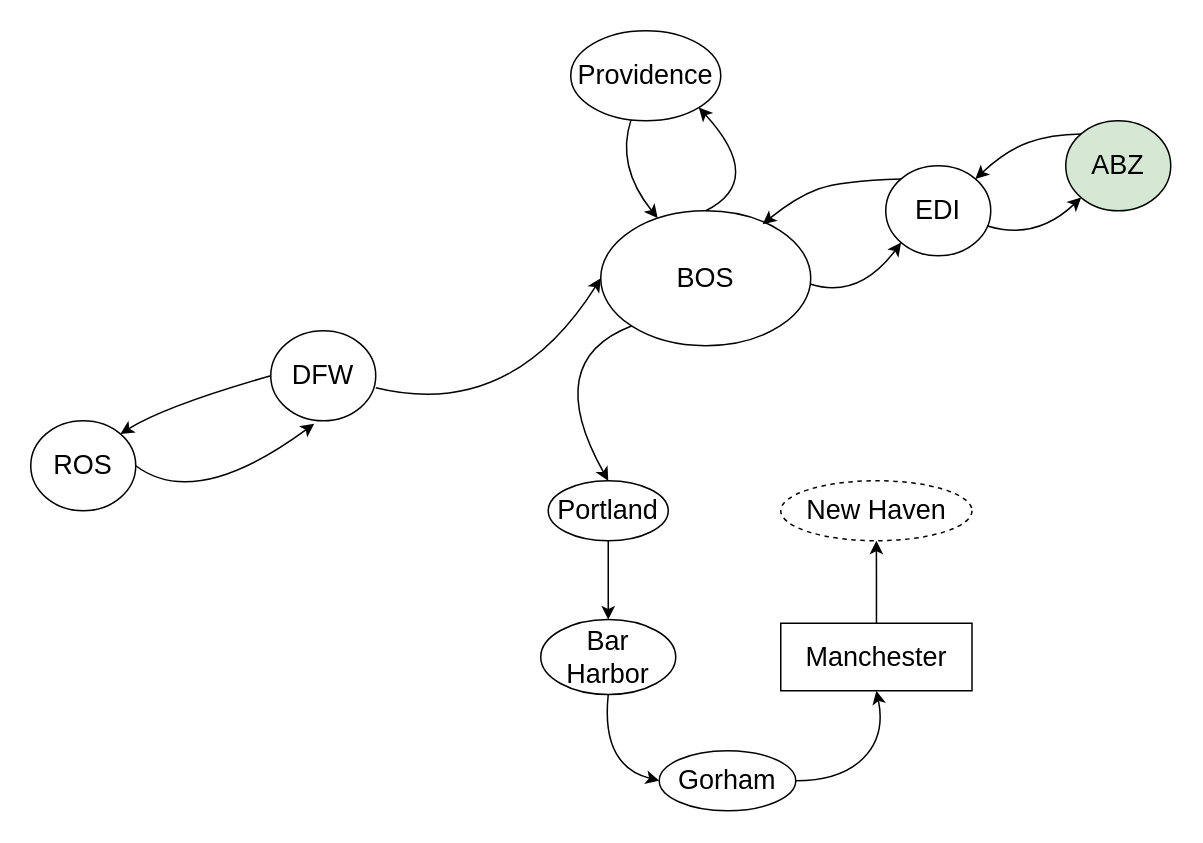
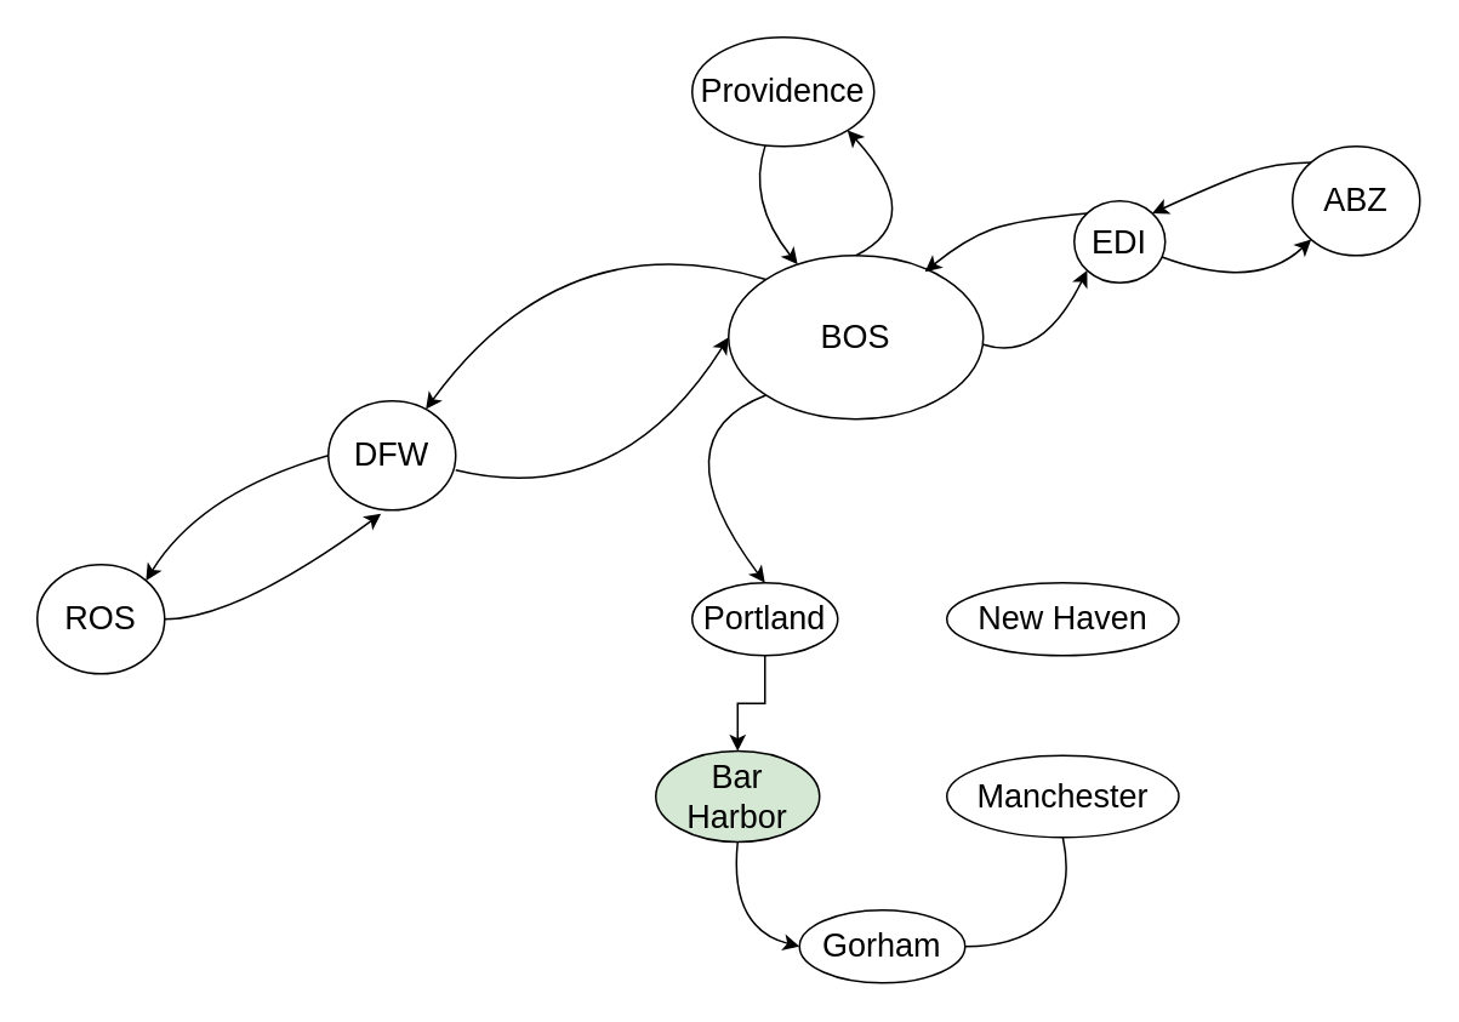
- <mxCell id="2" value="&lt;font style=&quot;font-size: 18px;&quot;&gt;ABZ&lt;/font&gt;" style="ellipse;whiteSpace=wrap;html=1;fillColor=#d5e8d4;" vertex="1" parent="1"><mxGeometry x="710" y="80" width="70" height="60" as="geometry" /></mxCell>
+ <mxCell id="2" value="&lt;font style=&quot;font-size: 18px;&quot;&gt;ABZ&lt;/font&gt;" style="ellipse;whiteSpace=wrap;html=1;" vertex="1" parent="1"><mxGeometry x="710" y="80" width="70" height="60" as="geometry" /></mxCell>
- <mxCell id="3" value="&lt;font style=&quot;font-size: 18px;&quot;&gt;EDI&lt;/font&gt;" style="ellipse;whiteSpace=wrap;html=1;" vertex="1" parent="1"><mxGeometry x="590" y="110" width="70" height="60" as="geometry" /></mxCell>
+ <mxCell id="3" value="&lt;font style=&quot;font-size: 18px;&quot;&gt;EDI&lt;/font&gt;" style="ellipse;whiteSpace=wrap;html=1;" vertex="1" parent="1"><mxGeometry x="590" y="110" width="50" height="45" as="geometry" /></mxCell>
+ <mxCell id="22" value="" style="curved=1;endArrow=classic;html=1;rounded=0;exitX=0;exitY=0;exitDx=0;exitDy=0;" edge="1" parent="1" source="4" target="5"><mxGeometry width="50" height="50" relative="1" as="geometry"><mxPoint x="387.5" y="140" as="sourcePoint" /><mxPoint x="320.5" y="233" as="targetPoint" /><Array as="points"><mxPoint x="310" y="120" /></Array></mxGeometry></mxCell>
- <mxCell id="6" value="&lt;font style=&quot;font-size: 18px;&quot;&gt;ROS&lt;/font&gt;" style="ellipse;whiteSpace=wrap;html=1;" vertex="1" parent="1"><mxGeometry x="20" y="280" width="70" height="60" as="geometry" /></mxCell>
+ <mxCell id="6" value="&lt;font style=&quot;font-size: 18px;&quot;&gt;ROS&lt;/font&gt;" style="ellipse;whiteSpace=wrap;html=1;" vertex="1" parent="1"><mxGeometry x="20" y="310" width="70" height="60" as="geometry" /></mxCell>
- <mxCell id="9" value="&lt;span style=&quot;font-size: 18px;&quot;&gt;Portland&lt;/span&gt;" style="ellipse;whiteSpace=wrap;html=1;" vertex="1" parent="1"><mxGeometry x="365" y="320" width="80" height="40" as="geometry" /></mxCell>
+ <mxCell id="9" value="&lt;span style=&quot;font-size: 18px;&quot;&gt;Portland&lt;/span&gt;" style="ellipse;whiteSpace=wrap;html=1;" vertex="1" parent="1"><mxGeometry x="380" y="320" width="80" height="40" as="geometry" /></mxCell>
- <mxCell id="14" value="&lt;span style=&quot;font-size: 18px;&quot;&gt;New Haven&lt;/span&gt;" style="ellipse;whiteSpace=wrap;html=1;dashed=1;" vertex="1" parent="1"><mxGeometry x="520" y="320" width="127.5" height="40" as="geometry" /></mxCell>
+ <mxCell id="14" value="&lt;span style=&quot;font-size: 18px;&quot;&gt;New Haven&lt;/span&gt;" style="ellipse;whiteSpace=wrap;html=1;" vertex="1" parent="1"><mxGeometry x="520" y="320" width="127.5" height="40" as="geometry" /></mxCell>
- <mxCell id="12" style="edgeStyle=orthogonalEdgeStyle;rounded=0;orthogonalLoop=1;jettySize=auto;html=1;entryX=0.5;entryY=1;entryDx=0;entryDy=0;" edge="1" parent="1" source="13" target="14"><mxGeometry relative="1" as="geometry" /></mxCell>
- <mxCell id="10" value="&lt;span style=&quot;font-size: 18px;&quot;&gt;Bar Harbor&lt;/span&gt;" style="ellipse;whiteSpace=wrap;html=1;" vertex="1" parent="1"><mxGeometry x="360" y="412.5" width="90" height="50" as="geometry" /></mxCell>
+ <mxCell id="10" value="&lt;span style=&quot;font-size: 18px;&quot;&gt;Bar Harbor&lt;/span&gt;" style="ellipse;whiteSpace=wrap;html=1;fillColor=#d5e8d4;" vertex="1" parent="1"><mxGeometry x="360" y="412.5" width="90" height="50" as="geometry" /></mxCell>
- <mxCell id="13" value="&lt;span style=&quot;font-size: 18px;&quot;&gt;Manchester&lt;/span&gt;" style="whiteSpace=wrap;html=1;rounded=0;" vertex="1" parent="1"><mxGeometry x="520" y="415" width="127.5" height="45" as="geometry" /></mxCell>
+ <mxCell id="13" value="&lt;span style=&quot;font-size: 18px;&quot;&gt;Manchester&lt;/span&gt;" style="ellipse;whiteSpace=wrap;html=1;" vertex="1" parent="1"><mxGeometry x="520" y="415" width="127.5" height="45" as="geometry" /></mxCell>
- <mxCell id="21" value="" style="curved=1;endArrow=classic;html=1;rounded=0;exitX=1;exitY=0.5;exitDx=0;exitDy=0;entryX=0.5;entryY=1;entryDx=0;entryDy=0;" edge="1" parent="1" source="11" target="13"><mxGeometry width="50" height="50" relative="1" as="geometry"><mxPoint x="560" y="480" as="sourcePoint" /><mxPoint x="620" y="460" as="targetPoint" /><Array as="points"><mxPoint x="560" y="520" /><mxPoint x="590" y="490" /></Array></mxGeometry></mxCell>
+ <mxCell id="21" value="" style="curved=1;endArrow=none;html=1;rounded=0;exitX=1;exitY=0.5;exitDx=0;exitDy=0;entryX=0.5;entryY=1;entryDx=0;entryDy=0;" edge="1" parent="1" source="11" target="13"><mxGeometry width="50" height="50" relative="1" as="geometry"><mxPoint x="560" y="480" as="sourcePoint" /><mxPoint x="620" y="460" as="targetPoint" /><Array as="points"><mxPoint x="560" y="520" /><mxPoint x="590" y="490" /></Array></mxGeometry></mxCell>
